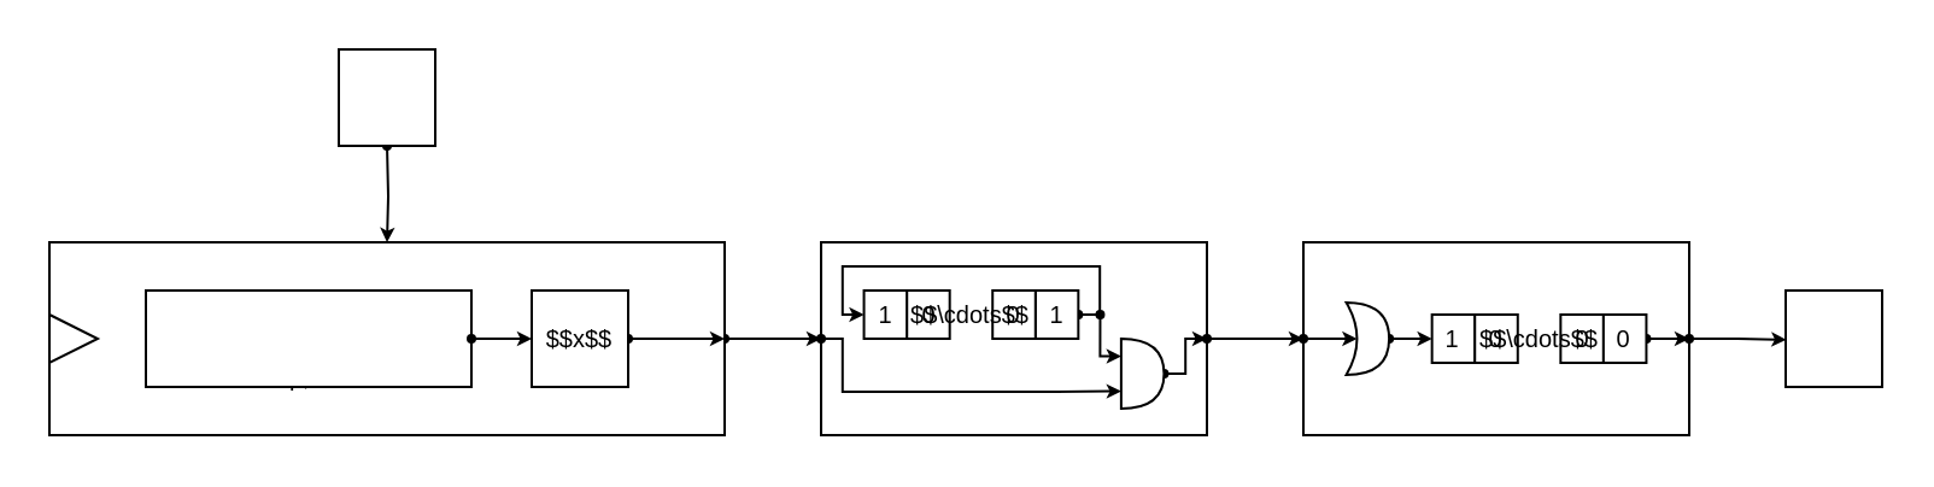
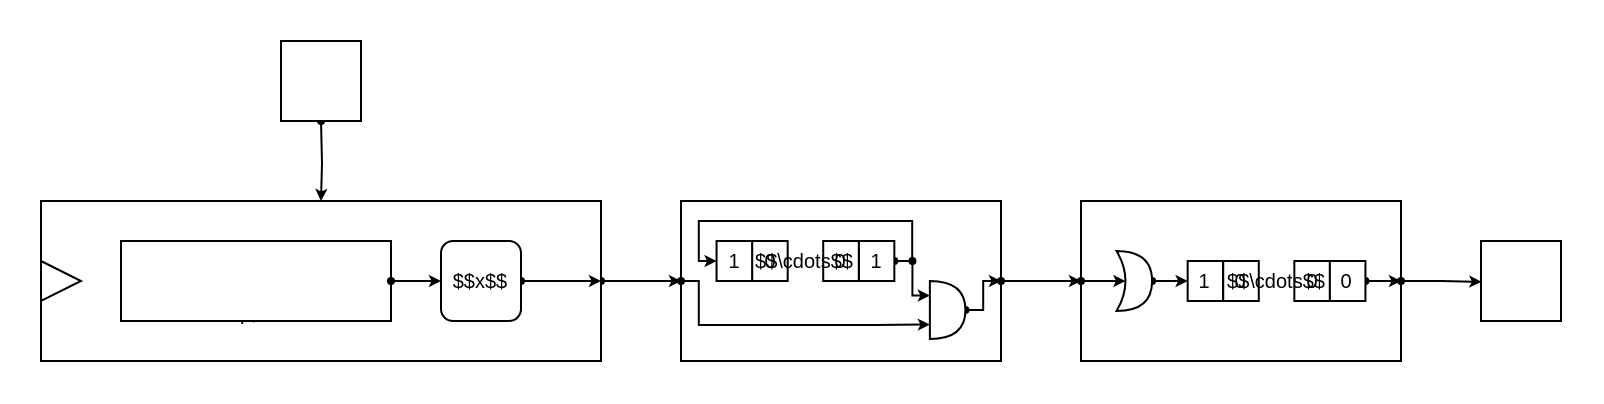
- <mxCell id="34" value="$$x$$" style="whiteSpace=wrap;html=1;aspect=fixed;rounded=0;fontSize=10;align=center;spacing=0;" vertex="1" parent="28"><mxGeometry x="200" y="100" width="40" height="40" as="geometry" /></mxCell>
+ <mxCell id="34" value="$$x$$" style="whiteSpace=wrap;html=1;aspect=fixed;fontSize=10;align=center;spacing=0;rounded=1;" vertex="1" parent="28"><mxGeometry x="200" y="100" width="40" height="40" as="geometry" /></mxCell>
